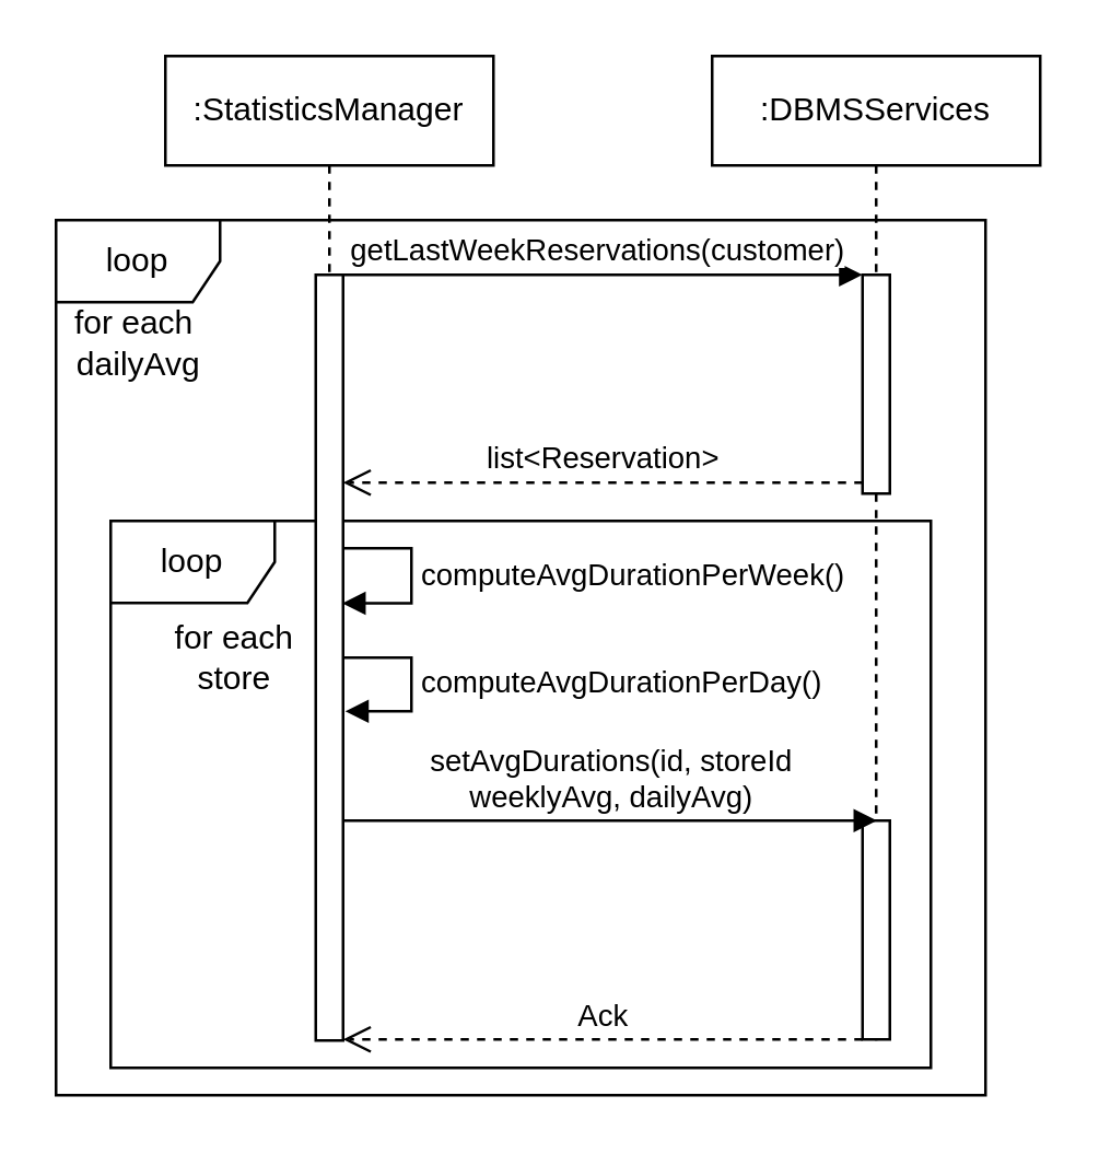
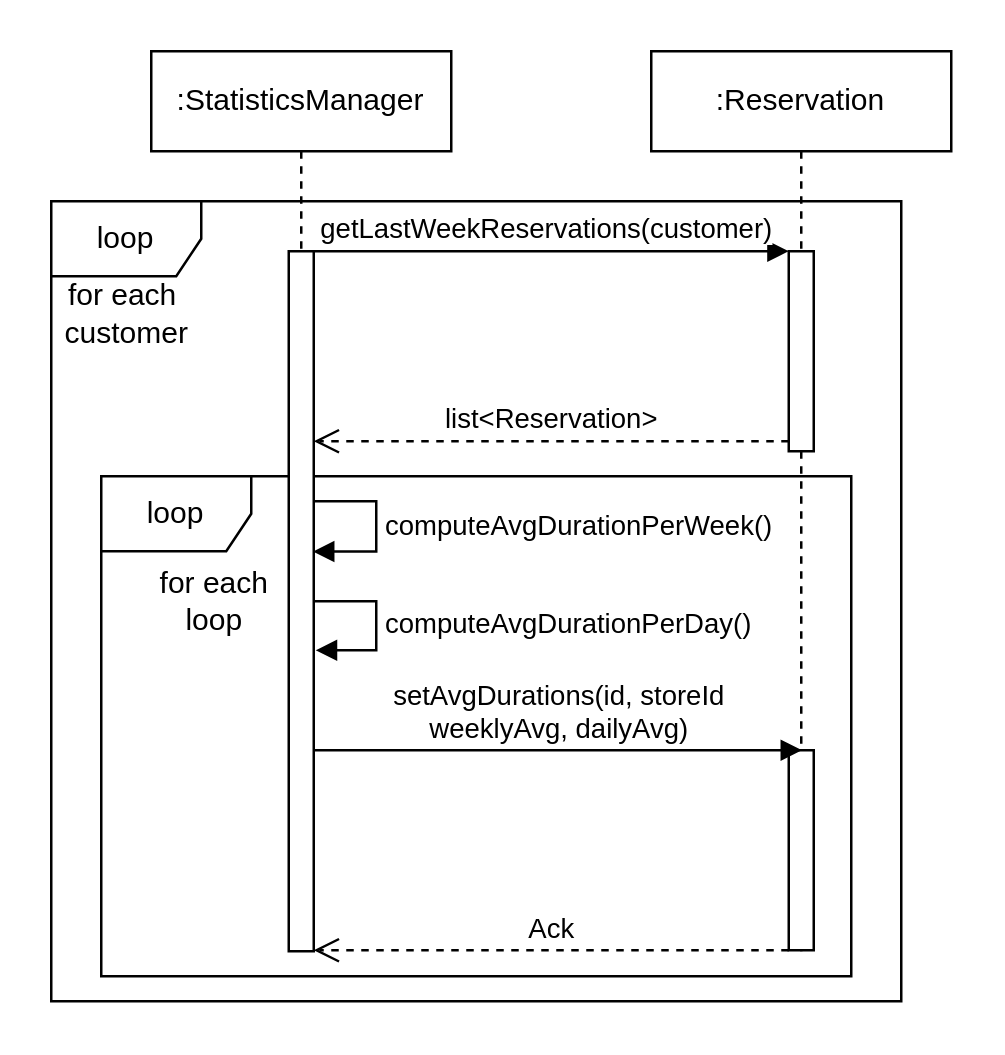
- <mxCell id="5" value=":DBMSServices" style="shape=umlLifeline;perimeter=lifelinePerimeter;whiteSpace=wrap;html=1;container=1;collapsible=0;recursiveResize=0;outlineConnect=0;" parent="1" vertex="1"><mxGeometry x="260" y="20" width="120" height="360" as="geometry" /></mxCell>
+ <mxCell id="5" value=":Reservation" style="shape=umlLifeline;perimeter=lifelinePerimeter;whiteSpace=wrap;html=1;container=1;collapsible=0;recursiveResize=0;outlineConnect=0;" parent="1" vertex="1"><mxGeometry x="260" y="20" width="120" height="360" as="geometry" /></mxCell>
- <mxCell id="10" value="for each&amp;nbsp;&lt;br&gt;dailyAvg" style="text;html=1;align=center;verticalAlign=middle;resizable=0;points=[];autosize=1;" parent="1" vertex="1"><mxGeometry y="110" width="60" height="30" as="geometry" x="20" /></mxCell>
+ <mxCell id="10" value="for each&amp;nbsp;&lt;br&gt;customer" style="text;html=1;align=center;verticalAlign=middle;resizable=0;points=[];autosize=1;" parent="1" vertex="1"><mxGeometry y="110" width="60" height="30" as="geometry" x="20" /></mxCell>
- <mxCell id="15" value="for each&lt;br&gt;store" style="text;html=1;align=center;verticalAlign=middle;resizable=0;points=[];autosize=1;" parent="1" vertex="1"><mxGeometry x="55" y="225" width="60" height="30" as="geometry" /></mxCell>
+ <mxCell id="15" value="for each&lt;br&gt;loop" style="text;html=1;align=center;verticalAlign=middle;resizable=0;points=[];autosize=1;" parent="1" vertex="1"><mxGeometry x="55" y="225" width="60" height="30" as="geometry" /></mxCell>
